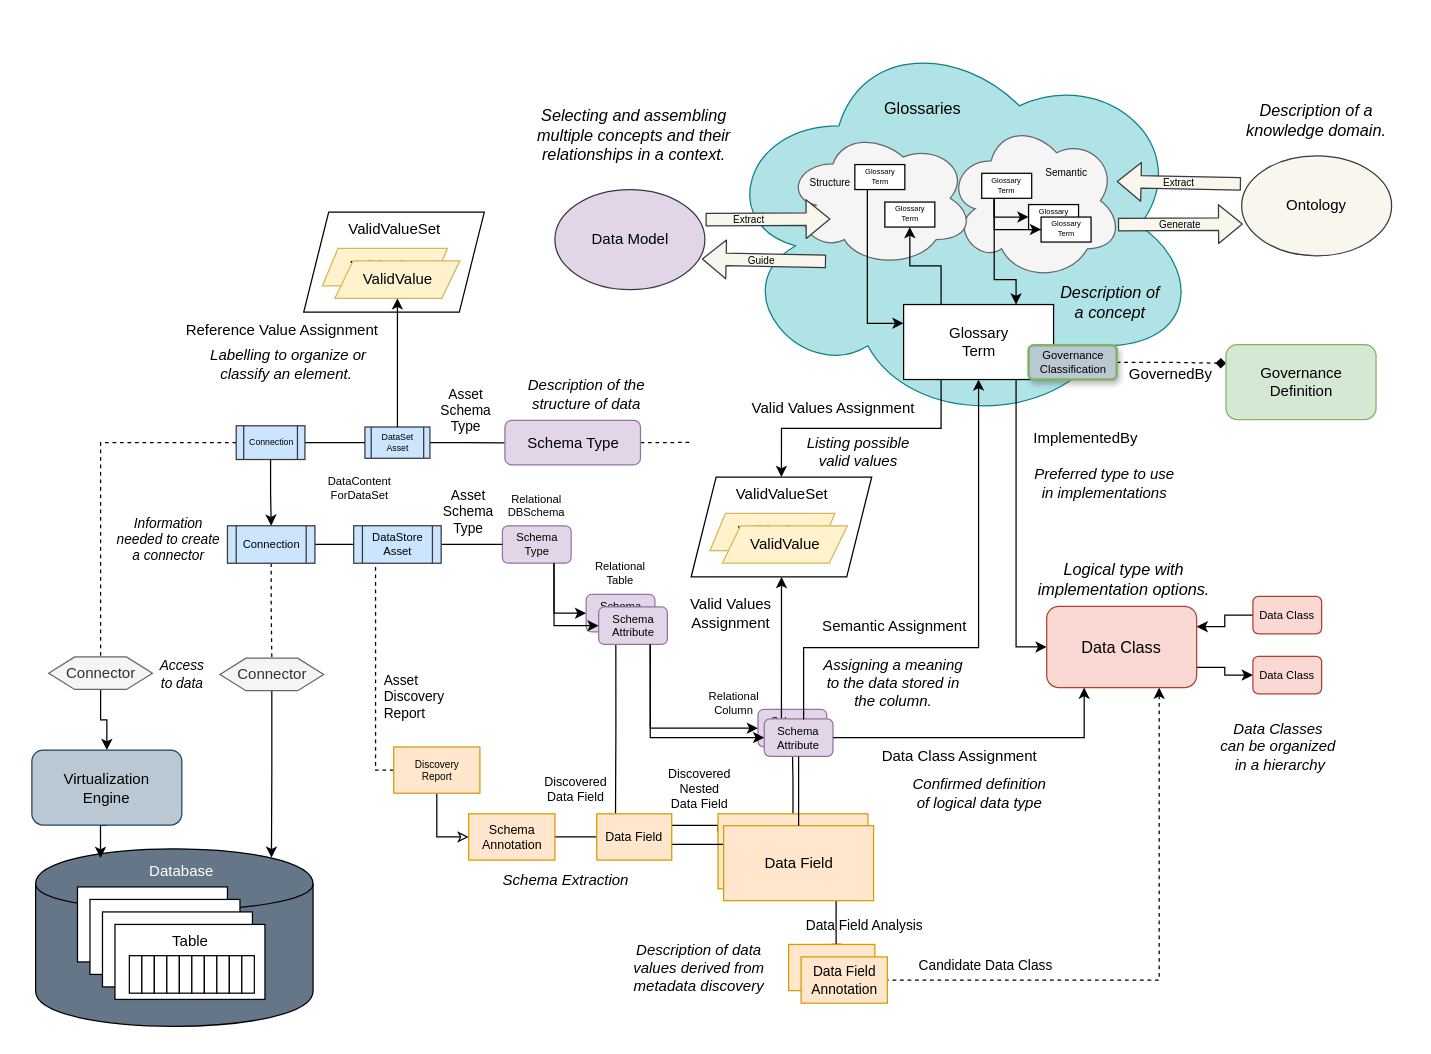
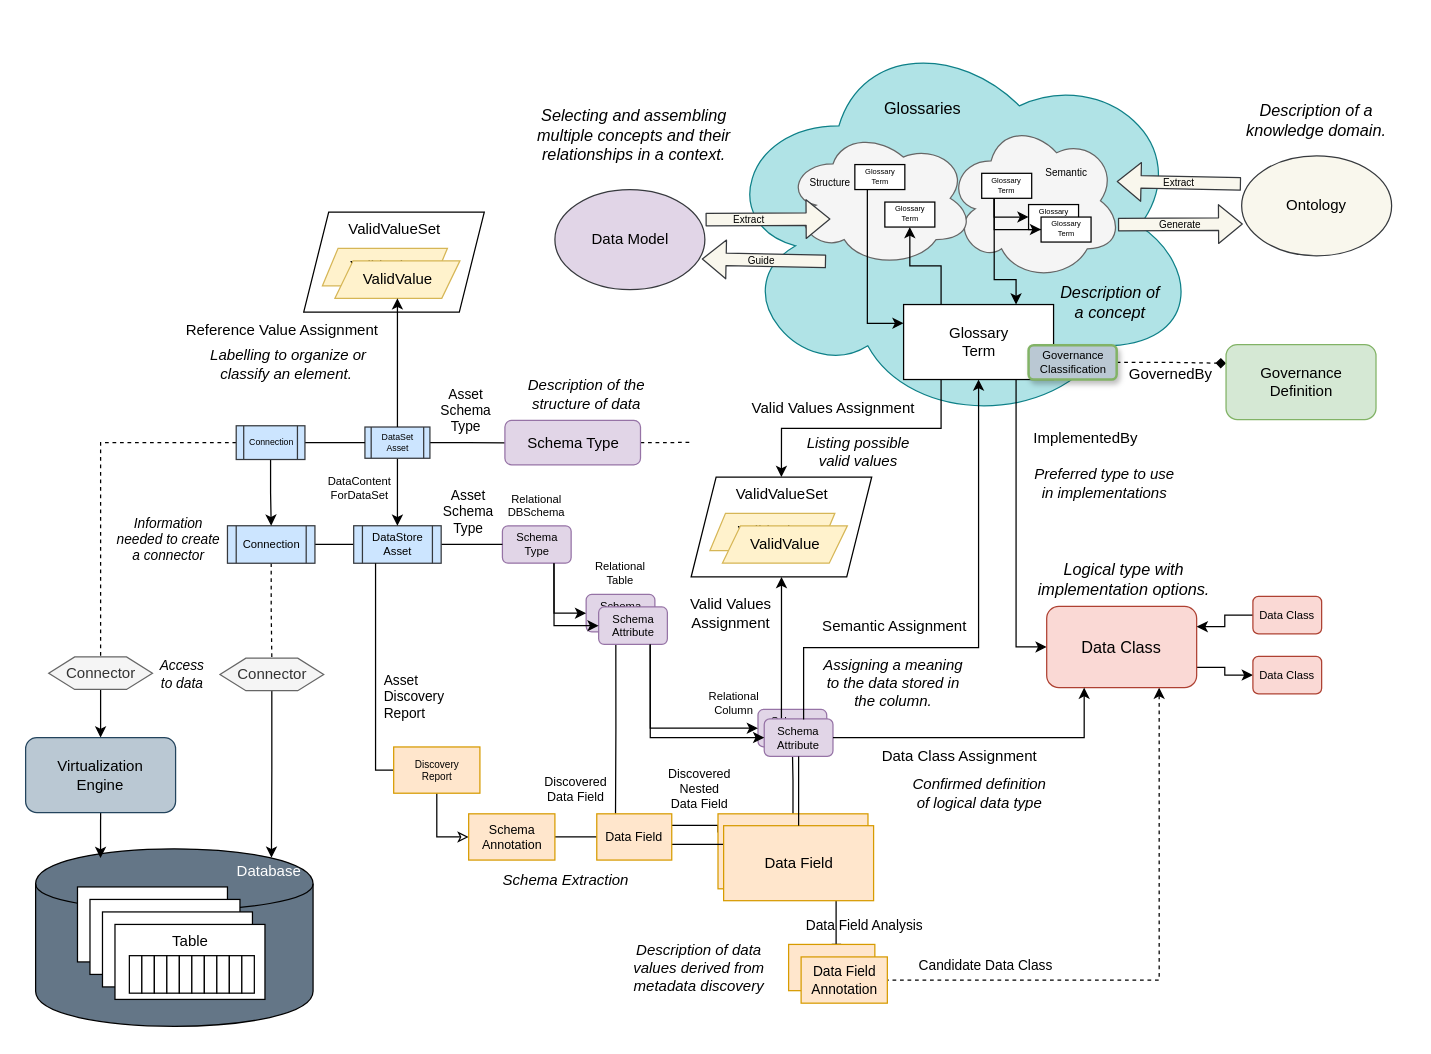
+ <mxCell id="53" style="edgeStyle=orthogonalEdgeStyle;rounded=0;html=1;exitX=0.5;exitY=1;entryX=0.5;entryY=0;startArrow=none;startFill=0;endArrow=classic;endFill=1;jettySize=auto;orthogonalLoop=1;fontSize=12;fontColor=#000000;" parent="1" source="55" target="44" edge="1"><mxGeometry relative="1" as="geometry" /></mxCell>
- <mxCell id="60" style="edgeStyle=orthogonalEdgeStyle;rounded=0;html=1;startArrow=none;startFill=0;endArrow=none;endFill=0;jettySize=auto;orthogonalLoop=1;fontSize=12;entryX=0.25;entryY=1;exitX=0;exitY=0.5;dashed=1;" parent="1" source="94" target="44" edge="1"><mxGeometry relative="1" as="geometry"><mxPoint x="338" y="559.5" as="sourcePoint" /><mxPoint x="552.5" y="655" as="targetPoint" /><Array as="points"><mxPoint x="300" y="615.5" /></Array></mxGeometry></mxCell>
+ <mxCell id="60" style="edgeStyle=orthogonalEdgeStyle;rounded=0;html=1;startArrow=none;startFill=0;endArrow=none;endFill=0;jettySize=auto;orthogonalLoop=1;fontSize=12;entryX=0.25;entryY=1;exitX=0;exitY=0.5;" parent="1" source="94" target="44" edge="1"><mxGeometry relative="1" as="geometry"><mxPoint x="338" y="559.5" as="sourcePoint" /><mxPoint x="552.5" y="655" as="targetPoint" /><Array as="points"><mxPoint x="300" y="615.5" /></Array></mxGeometry></mxCell>
- <mxCell id="124" value="Data Classes &lt;br&gt;can be organized&lt;br&gt;&amp;nbsp;in a hierarchy" style="text;html=1;align=center;verticalAlign=middle;resizable=0;points=[];autosize=1;strokeColor=none;fillColor=none;fontSize=12;fontStyle=2" parent="1" vertex="1"><mxGeometry x="962.33" y="567" width="120" height="60" as="geometry" /></mxCell>
- <mxCell id="88" value="Virtualization&lt;br style=&quot;font-size: 12px;&quot;&gt;Engine&lt;br style=&quot;font-size: 12px;&quot;&gt;" style="rounded=1;whiteSpace=wrap;html=1;strokeColor=#23445d;fillColor=#bac8d3;fontSize=12;align=center;" parent="1" vertex="1"><mxGeometry x="25" y="599.5" width="120" height="60" as="geometry" /></mxCell>
+ <mxCell id="88" value="Virtualization&lt;br style=&quot;font-size: 12px;&quot;&gt;Engine&lt;br style=&quot;font-size: 12px;&quot;&gt;" style="rounded=1;whiteSpace=wrap;html=1;strokeColor=#23445d;fillColor=#bac8d3;fontSize=12;align=center;" parent="1" vertex="1"><mxGeometry x="20" y="589.5" width="120" height="60" as="geometry" /></mxCell>
- <mxCell id="73" value="Database" style="text;html=1;strokeColor=none;fillColor=none;align=center;verticalAlign=middle;whiteSpace=wrap;rounded=0;fontSize=12;fontColor=#FFFFFF;" parent="1" vertex="1"><mxGeometry x="125" y="686.5" width="40" height="20" as="geometry" /></mxCell>
+ <mxCell id="73" value="Database" style="text;html=1;strokeColor=none;fillColor=none;align=center;verticalAlign=middle;whiteSpace=wrap;rounded=0;fontSize=12;fontColor=#FFFFFF;" parent="1" vertex="1"><mxGeometry x="195" y="686.5" width="40" height="20" as="geometry" /></mxCell>
